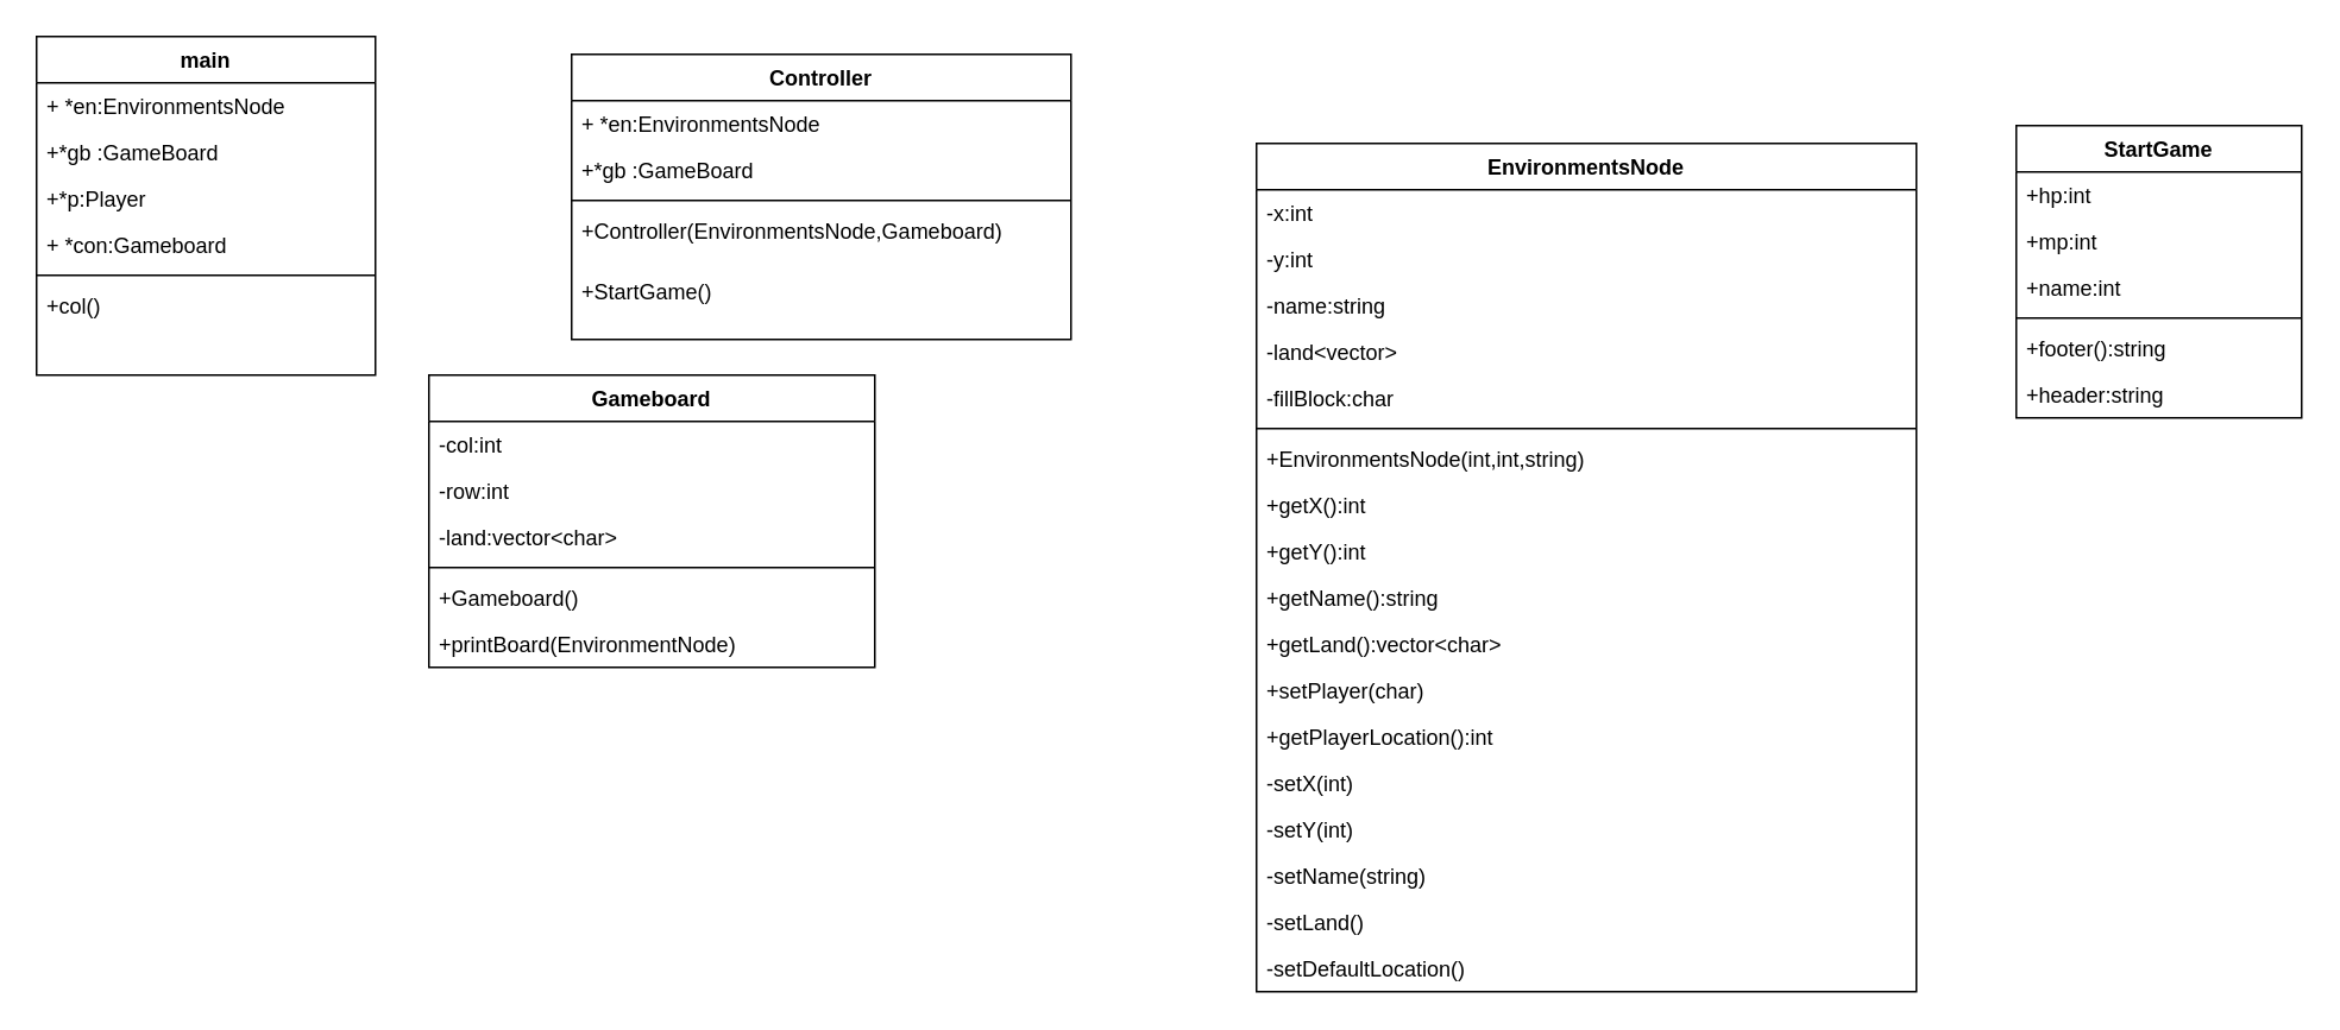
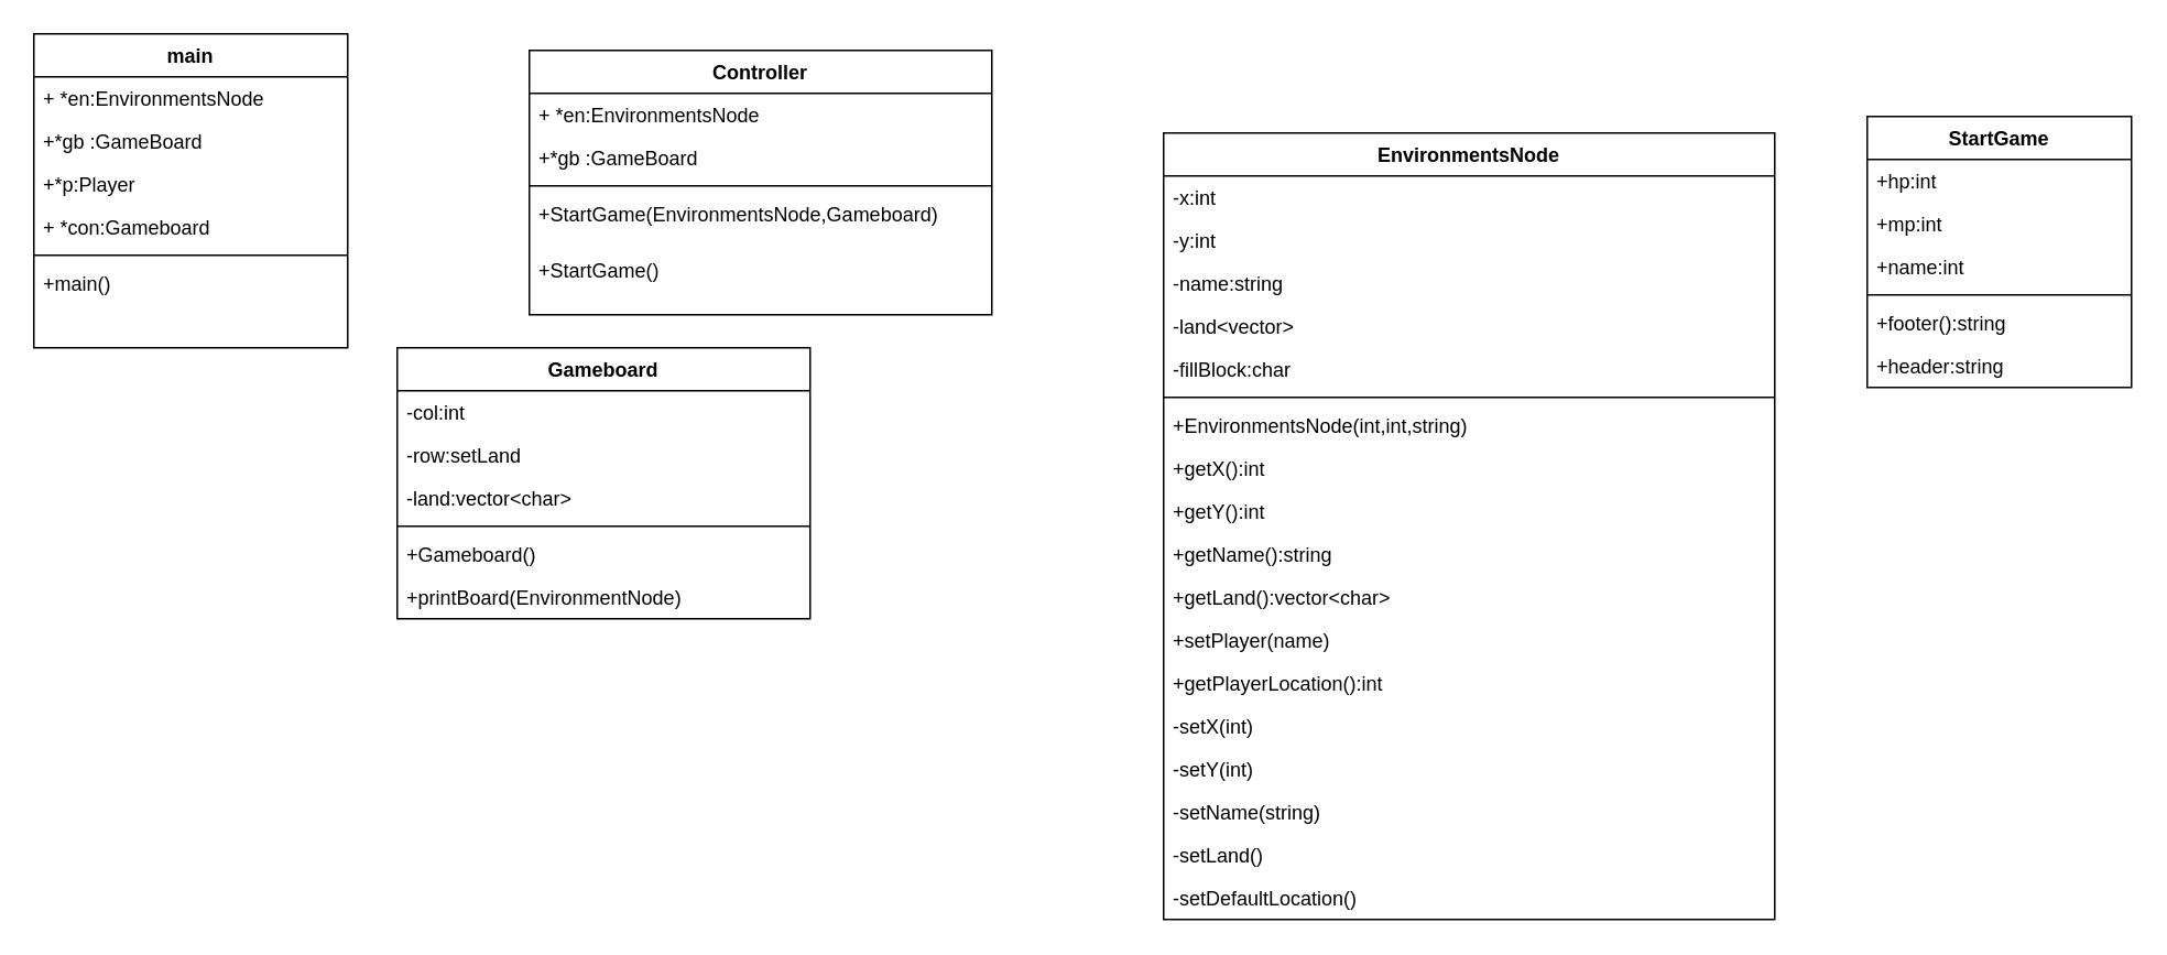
- <mxCell id="20" value="+Controller(EnvironmentsNode,Gameboard)" style="text;strokeColor=none;fillColor=none;align=left;verticalAlign=top;spacingLeft=4;spacingRight=4;overflow=hidden;rotatable=0;points=[[0,0.5],[1,0.5]];portConstraint=eastwest;" parent="16" vertex="1"><mxGeometry y="86" width="280" height="34" as="geometry" /></mxCell>
+ <mxCell id="20" value="+StartGame(EnvironmentsNode,Gameboard)" style="text;strokeColor=none;fillColor=none;align=left;verticalAlign=top;spacingLeft=4;spacingRight=4;overflow=hidden;rotatable=0;points=[[0,0.5],[1,0.5]];portConstraint=eastwest;" parent="16" vertex="1"><mxGeometry y="86" width="280" height="34" as="geometry" /></mxCell>
- <mxCell id="8" value="+col()" style="text;strokeColor=none;fillColor=none;align=left;verticalAlign=top;spacingLeft=4;spacingRight=4;overflow=hidden;rotatable=0;points=[[0,0.5],[1,0.5]];portConstraint=eastwest;" parent="2" vertex="1"><mxGeometry y="138" width="190" height="52" as="geometry" /></mxCell>
+ <mxCell id="8" value="+main()" style="text;strokeColor=none;fillColor=none;align=left;verticalAlign=top;spacingLeft=4;spacingRight=4;overflow=hidden;rotatable=0;points=[[0,0.5],[1,0.5]];portConstraint=eastwest;" parent="2" vertex="1"><mxGeometry y="138" width="190" height="52" as="geometry" /></mxCell>
- <mxCell id="24" value="-row:int" style="text;strokeColor=none;fillColor=none;align=left;verticalAlign=top;spacingLeft=4;spacingRight=4;overflow=hidden;rotatable=0;points=[[0,0.5],[1,0.5]];portConstraint=eastwest;" parent="22" vertex="1"><mxGeometry y="52" width="250" height="26" as="geometry" /></mxCell>
+ <mxCell id="24" value="-row:setLand" style="text;strokeColor=none;fillColor=none;align=left;verticalAlign=top;spacingLeft=4;spacingRight=4;overflow=hidden;rotatable=0;points=[[0,0.5],[1,0.5]];portConstraint=eastwest;" parent="22" vertex="1"><mxGeometry y="52" width="250" height="26" as="geometry" /></mxCell>
- <mxCell id="41" value="+setPlayer(char)" style="text;strokeColor=none;fillColor=none;align=left;verticalAlign=top;spacingLeft=4;spacingRight=4;overflow=hidden;rotatable=0;points=[[0,0.5],[1,0.5]];portConstraint=eastwest;" parent="29" vertex="1"><mxGeometry y="294" width="370" height="26" as="geometry" /></mxCell>
+ <mxCell id="41" value="+setPlayer(name)" style="text;strokeColor=none;fillColor=none;align=left;verticalAlign=top;spacingLeft=4;spacingRight=4;overflow=hidden;rotatable=0;points=[[0,0.5],[1,0.5]];portConstraint=eastwest;" parent="29" vertex="1"><mxGeometry y="294" width="370" height="26" as="geometry" /></mxCell>
